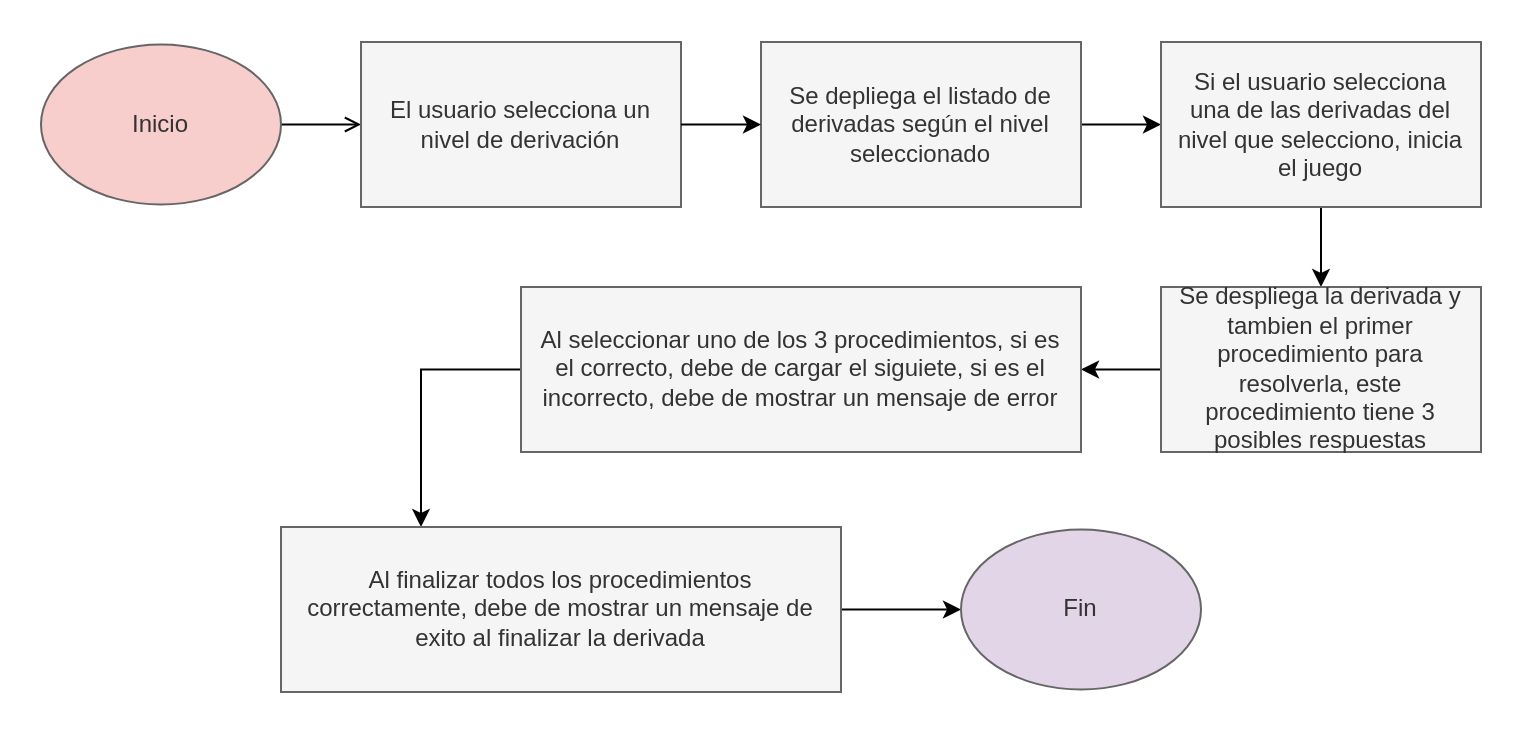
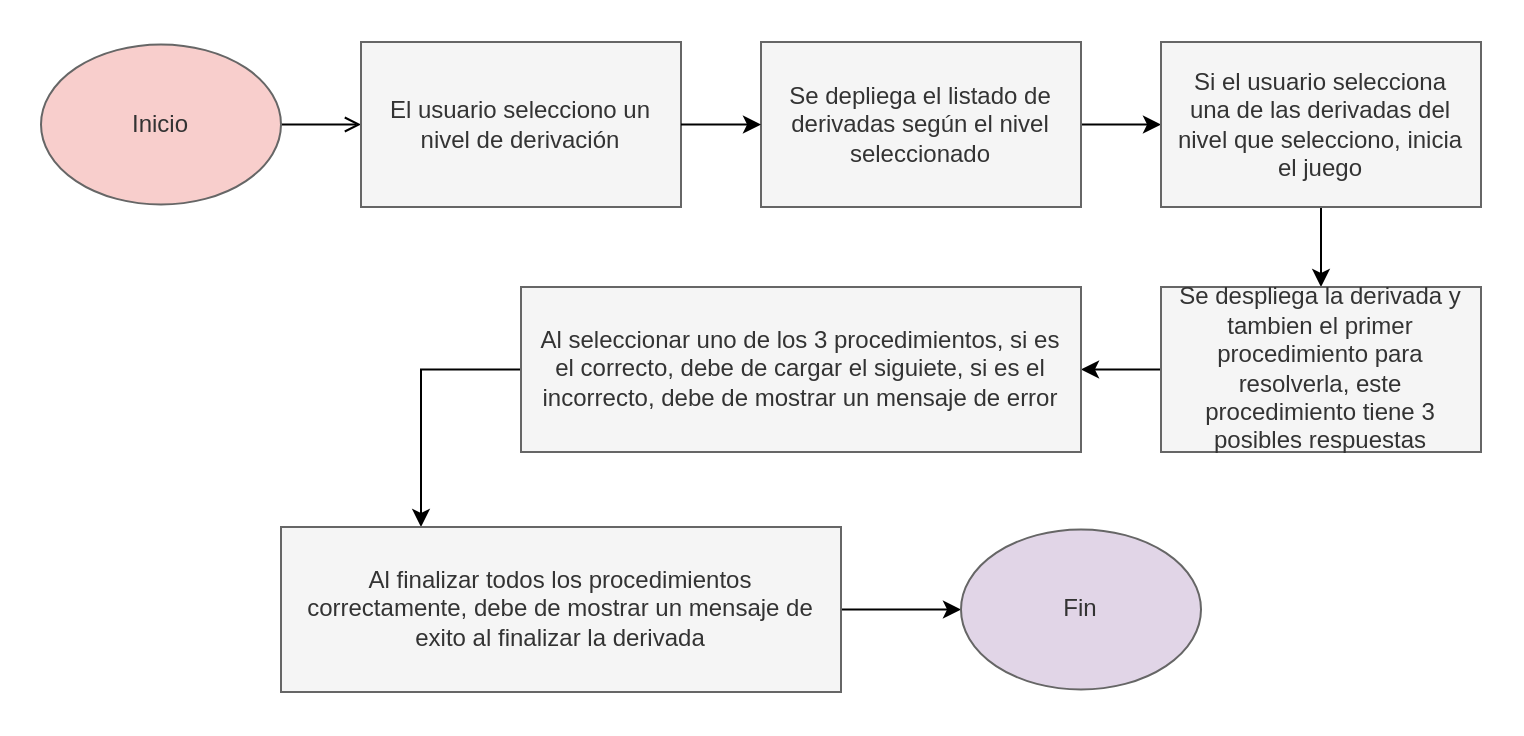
- <mxCell id="4" value="El usuario selecciona un nivel de derivación" style="text;html=1;align=center;verticalAlign=middle;whiteSpace=wrap;rounded=0;fillColor=#f5f5f5;fontColor=#333333;strokeColor=#666666;" vertex="1" parent="1"><mxGeometry x="180" y="20.5" width="160" height="82.5" as="geometry" /></mxCell>
+ <mxCell id="4" value="El usuario selecciono un nivel de derivación" style="text;html=1;align=center;verticalAlign=middle;whiteSpace=wrap;rounded=0;fillColor=#f5f5f5;fontColor=#333333;strokeColor=#666666;" vertex="1" parent="1"><mxGeometry x="180" y="20.5" width="160" height="82.5" as="geometry" /></mxCell>
